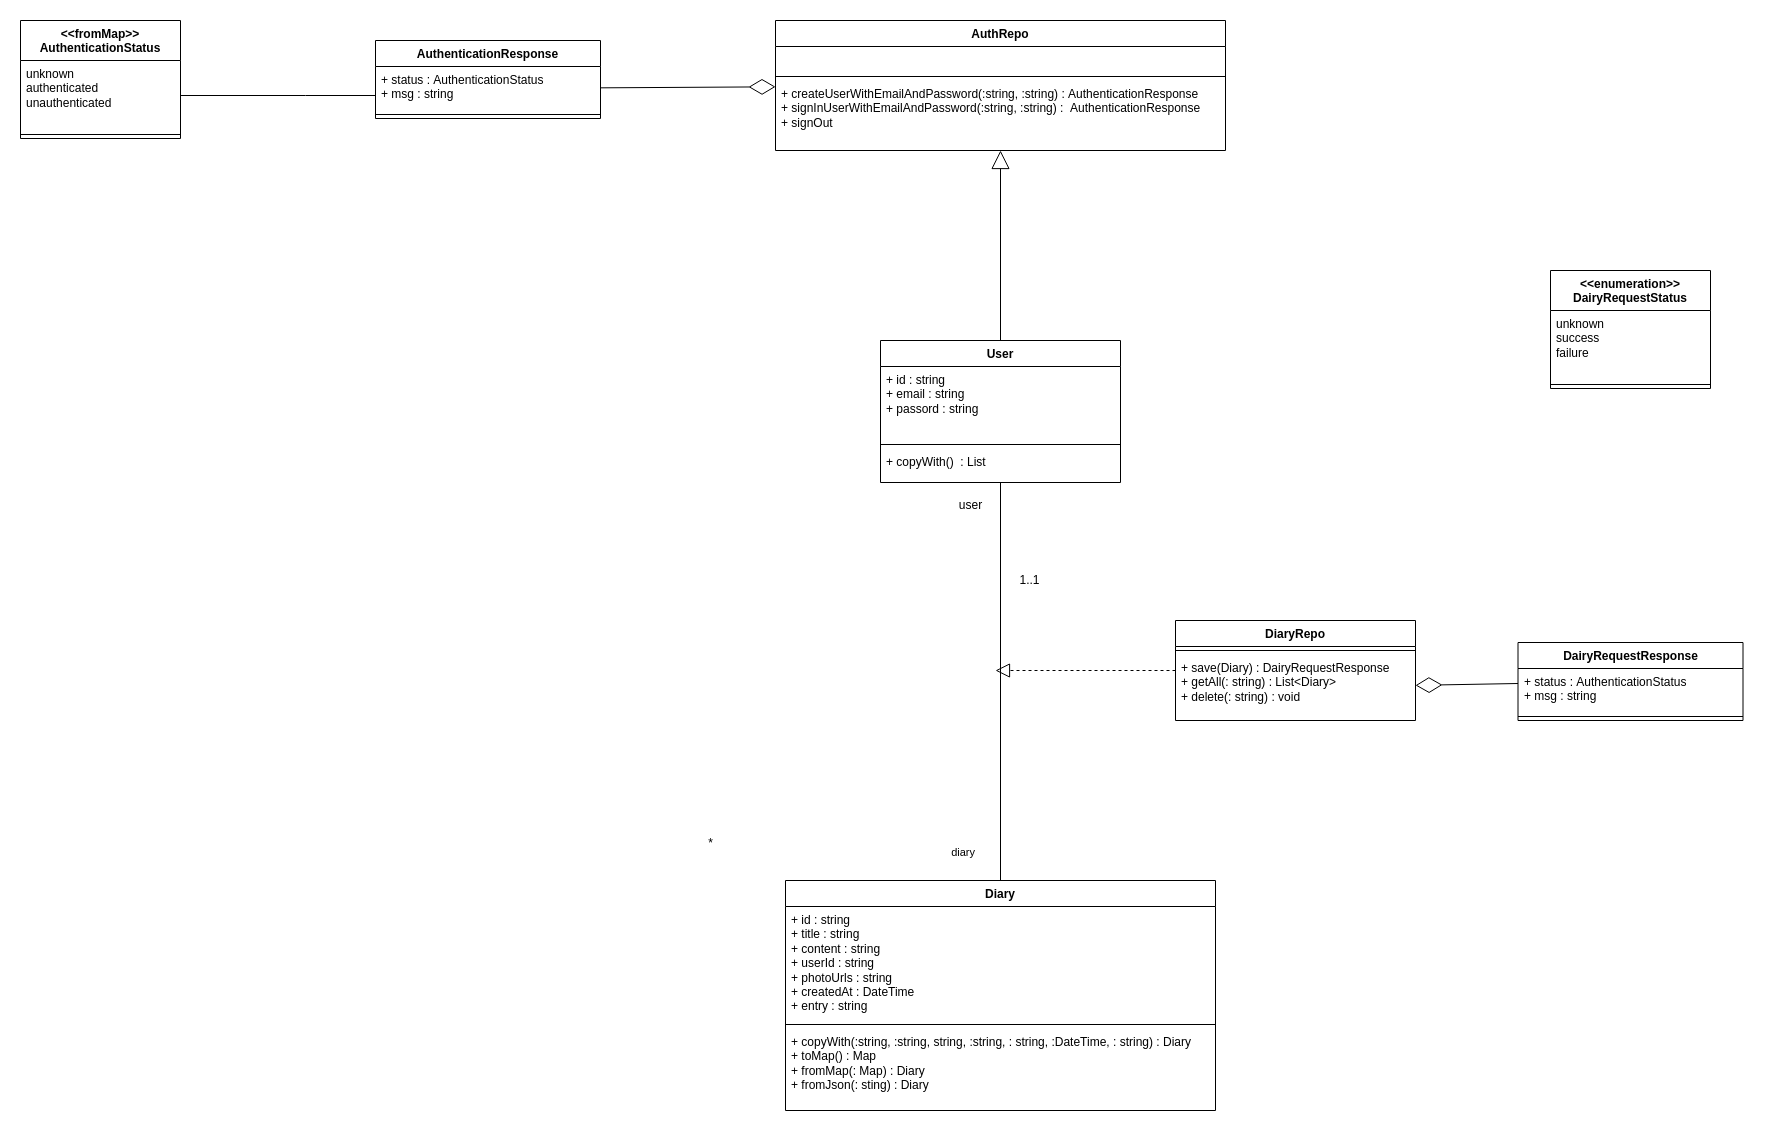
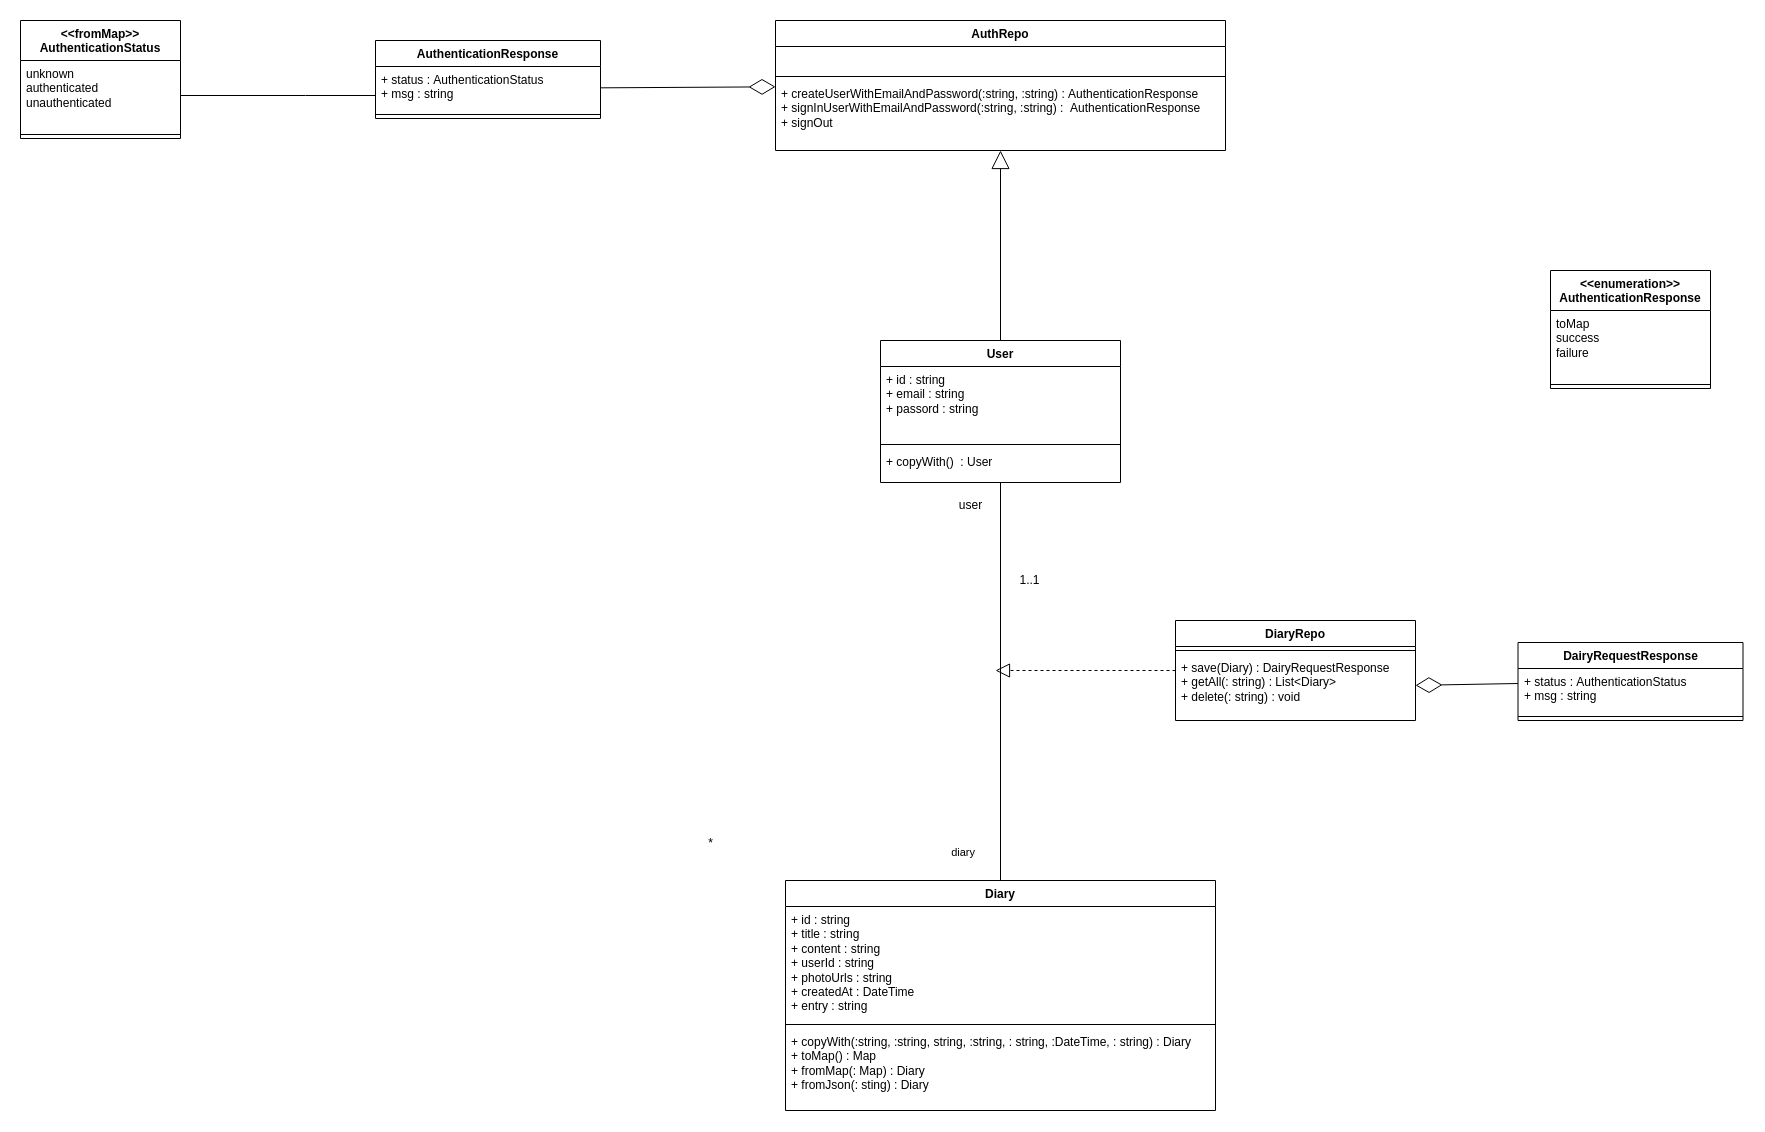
- <mxCell id="26" value="&amp;lt;&amp;lt;enumeration&amp;gt;&amp;gt;&lt;br&gt;DairyRequestStatus" style="swimlane;fontStyle=1;align=center;verticalAlign=top;childLayout=stackLayout;horizontal=1;startSize=40;horizontalStack=0;resizeParent=1;resizeParentMax=0;resizeLast=0;collapsible=1;marginBottom=0;whiteSpace=wrap;html=1;" vertex="1" parent="1"><mxGeometry x="1550" y="270" width="160" height="118" as="geometry" /></mxCell>
+ <mxCell id="26" value="&amp;lt;&amp;lt;enumeration&amp;gt;&amp;gt;&lt;br&gt;AuthenticationResponse" style="swimlane;fontStyle=1;align=center;verticalAlign=top;childLayout=stackLayout;horizontal=1;startSize=40;horizontalStack=0;resizeParent=1;resizeParentMax=0;resizeLast=0;collapsible=1;marginBottom=0;whiteSpace=wrap;html=1;" vertex="1" parent="1"><mxGeometry x="1550" y="270" width="160" height="118" as="geometry" /></mxCell>
- <mxCell id="27" value="unknown&lt;br&gt;success&lt;br&gt;failure" style="text;strokeColor=none;fillColor=none;align=left;verticalAlign=top;spacingLeft=4;spacingRight=4;overflow=hidden;rotatable=0;points=[[0,0.5],[1,0.5]];portConstraint=eastwest;whiteSpace=wrap;html=1;" vertex="1" parent="26"><mxGeometry y="40" width="160" height="70" as="geometry" /></mxCell>
+ <mxCell id="27" value="toMap&lt;br&gt;success&lt;br&gt;failure" style="text;strokeColor=none;fillColor=none;align=left;verticalAlign=top;spacingLeft=4;spacingRight=4;overflow=hidden;rotatable=0;points=[[0,0.5],[1,0.5]];portConstraint=eastwest;whiteSpace=wrap;html=1;" vertex="1" parent="26"><mxGeometry y="40" width="160" height="70" as="geometry" /></mxCell>
- <mxCell id="5" value="+ copyWith()&amp;nbsp; : List&lt;br&gt;" style="text;strokeColor=none;fillColor=none;align=left;verticalAlign=top;spacingLeft=4;spacingRight=4;overflow=hidden;rotatable=0;points=[[0,0.5],[1,0.5]];portConstraint=eastwest;whiteSpace=wrap;html=1;" parent="2" vertex="1"><mxGeometry y="108" width="240" height="34" as="geometry" /></mxCell>
+ <mxCell id="5" value="+ copyWith()&amp;nbsp; : User&lt;br&gt;" style="text;strokeColor=none;fillColor=none;align=left;verticalAlign=top;spacingLeft=4;spacingRight=4;overflow=hidden;rotatable=0;points=[[0,0.5],[1,0.5]];portConstraint=eastwest;whiteSpace=wrap;html=1;" parent="2" vertex="1"><mxGeometry y="108" width="240" height="34" as="geometry" /></mxCell>
